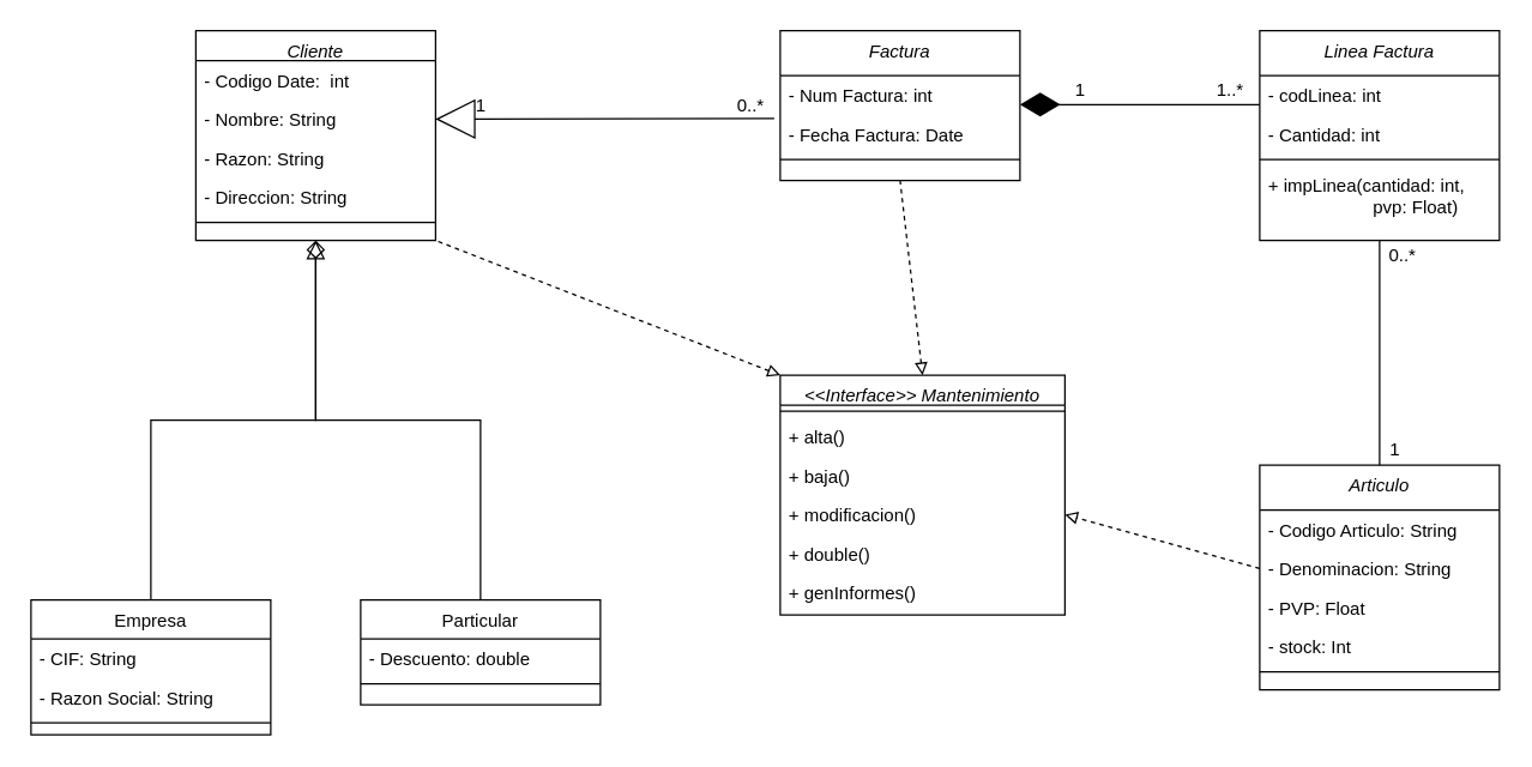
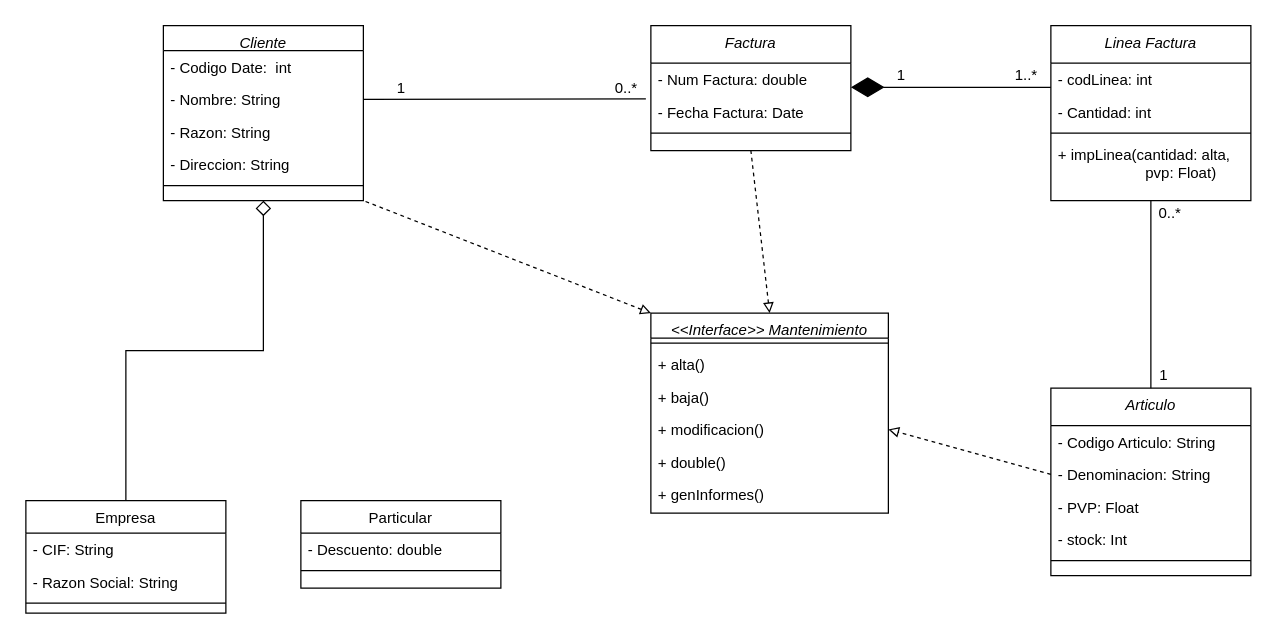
- <mxCell id="24" value="- Num Factura: int" style="text;align=left;verticalAlign=top;spacingLeft=4;spacingRight=4;overflow=hidden;rotatable=0;points=[[0,0.5],[1,0.5]];portConstraint=eastwest;" parent="23" vertex="1"><mxGeometry y="30" width="160" height="26" as="geometry" /></mxCell>
+ <mxCell id="24" value="- Num Factura: double" style="text;align=left;verticalAlign=top;spacingLeft=4;spacingRight=4;overflow=hidden;rotatable=0;points=[[0,0.5],[1,0.5]];portConstraint=eastwest;" parent="23" vertex="1"><mxGeometry y="30" width="160" height="26" as="geometry" /></mxCell>
- <mxCell id="27" value="" style="endArrow=block;endFill=0;endSize=24;html=1;exitX=-0.025;exitY=0.103;exitDx=0;exitDy=0;exitPerimeter=0;entryX=1;entryY=0.5;entryDx=0;entryDy=0;" parent="1" source="25" target="4" edge="1"><mxGeometry width="160" relative="1" as="geometry"><mxPoint x="320" y="100" as="sourcePoint" /><mxPoint x="300" y="80" as="targetPoint" /></mxGeometry></mxCell>
+ <mxCell id="27" value="" style="endArrow=none;endFill=0;endSize=24;html=1;exitX=-0.025;exitY=0.103;exitDx=0;exitDy=0;exitPerimeter=0;entryX=1;entryY=0.5;entryDx=0;entryDy=0;" parent="1" source="25" target="4" edge="1"><mxGeometry width="160" relative="1" as="geometry"><mxPoint x="320" y="100" as="sourcePoint" /><mxPoint x="300" y="80" as="targetPoint" /></mxGeometry></mxCell>
- <mxCell id="34" value="+ impLinea(cantidad: int, &#10;                     pvp: Float)" style="text;align=left;verticalAlign=top;spacingLeft=4;spacingRight=4;overflow=hidden;rotatable=0;points=[[0,0.5],[1,0.5]];portConstraint=eastwest;rounded=0;shadow=0;html=0;" parent="30" vertex="1"><mxGeometry y="90" width="160" height="40" as="geometry" /></mxCell>
+ <mxCell id="34" value="+ impLinea(cantidad: alta, &#10;                     pvp: Float)" style="text;align=left;verticalAlign=top;spacingLeft=4;spacingRight=4;overflow=hidden;rotatable=0;points=[[0,0.5],[1,0.5]];portConstraint=eastwest;rounded=0;shadow=0;html=0;" parent="30" vertex="1"><mxGeometry y="90" width="160" height="40" as="geometry" /></mxCell>
- <mxCell id="16" value="" style="endArrow=block;endSize=10;endFill=0;shadow=0;strokeWidth=1;rounded=0;edgeStyle=elbowEdgeStyle;elbow=vertical;" parent="1" source="13" target="2" edge="1"><mxGeometry width="160" relative="1" as="geometry"><mxPoint x="170" y="353" as="sourcePoint" /><mxPoint x="270" y="251" as="targetPoint" /></mxGeometry></mxCell>
